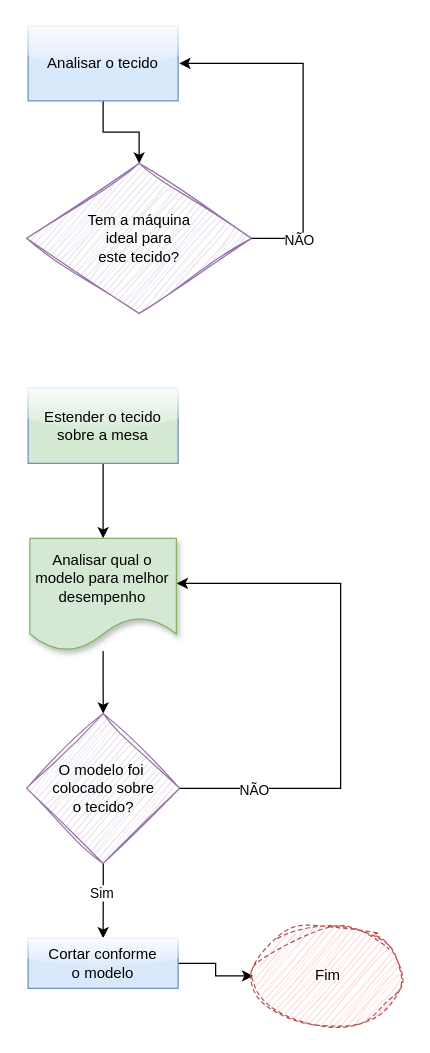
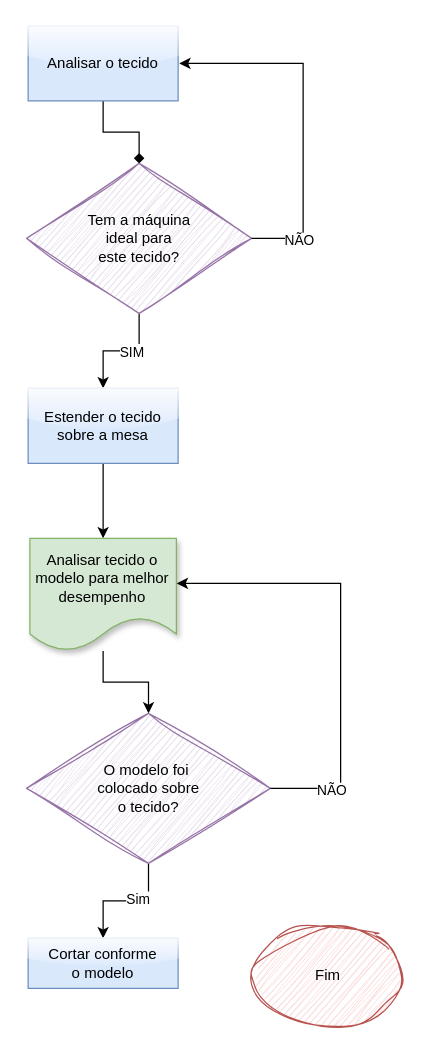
- <mxCell id="2" value="" style="edgeStyle=orthogonalEdgeStyle;rounded=0;orthogonalLoop=1;jettySize=auto;html=1;" edge="1" parent="1" source="3" target="6"><mxGeometry relative="1" as="geometry" /></mxCell>
+ <mxCell id="2" value="" style="edgeStyle=orthogonalEdgeStyle;rounded=0;orthogonalLoop=1;jettySize=auto;html=1;endArrow=diamond;" edge="1" parent="1" source="3" target="6"><mxGeometry relative="1" as="geometry" /></mxCell>
+ <mxCell id="4" value="" style="edgeStyle=orthogonalEdgeStyle;rounded=0;orthogonalLoop=1;jettySize=auto;html=1;" edge="1" parent="1" source="6" target="10"><mxGeometry relative="1" as="geometry" /></mxCell>
+ <mxCell id="5" value="SIM" style="edgeLabel;html=1;align=center;verticalAlign=middle;resizable=0;points=[];" vertex="1" connectable="0" parent="4"><mxGeometry x="-0.199" relative="1" as="geometry"><mxPoint as="offset" /></mxGeometry></mxCell>
- <mxCell id="10" value="Estender o tecido&lt;div&gt;sobre a mesa&lt;/div&gt;" style="rounded=0;whiteSpace=wrap;html=1;fillColor=#d5e8d4;strokeColor=#6c8ebf;glass=1;" vertex="1" parent="1"><mxGeometry x="22" y="310" width="120" height="60" as="geometry" /></mxCell>
+ <mxCell id="10" value="Estender o tecido&lt;div&gt;sobre a mesa&lt;/div&gt;" style="rounded=0;whiteSpace=wrap;html=1;fillColor=#dae8fc;strokeColor=#6c8ebf;glass=1;" vertex="1" parent="1"><mxGeometry x="22" y="310" width="120" height="60" as="geometry" /></mxCell>
- <mxCell id="12" value="Analisar qual o&lt;div&gt;modelo para melhor&lt;/div&gt;&lt;div&gt;desempenho&lt;/div&gt;" style="shape=document;whiteSpace=wrap;html=1;boundedLbl=1;fillColor=#d5e8d4;strokeColor=#82b366;shadow=1;" vertex="1" parent="1"><mxGeometry x="23.41" y="430" width="117.19" height="90" as="geometry" /></mxCell>
+ <mxCell id="12" value="Analisar tecido o&lt;div&gt;modelo para melhor&lt;/div&gt;&lt;div&gt;desempenho&lt;/div&gt;" style="shape=document;whiteSpace=wrap;html=1;boundedLbl=1;fillColor=#d5e8d4;strokeColor=#82b366;shadow=1;" vertex="1" parent="1"><mxGeometry x="23.41" y="430" width="117.19" height="90" as="geometry" /></mxCell>
- <mxCell id="15" value="O modelo foi&amp;nbsp;&lt;div&gt;colocado sobre&lt;/div&gt;&lt;div&gt;o tecido?&lt;/div&gt;" style="rhombus;whiteSpace=wrap;html=1;fillColor=#e1d5e7;strokeColor=#9673a6;sketch=1;curveFitting=1;jiggle=2;" vertex="1" parent="1"><mxGeometry x="20.75" y="570" width="122.5" height="120" as="geometry" /></mxCell>
+ <mxCell id="15" value="O modelo foi&amp;nbsp;&lt;div&gt;colocado sobre&lt;/div&gt;&lt;div&gt;o tecido?&lt;/div&gt;" style="rhombus;whiteSpace=wrap;html=1;fillColor=#e1d5e7;strokeColor=#9673a6;sketch=1;curveFitting=1;jiggle=2;" vertex="1" parent="1"><mxGeometry x="20.75" y="570" width="195" height="120" as="geometry" /></mxCell>
- <mxCell id="16" value="" style="edgeStyle=orthogonalEdgeStyle;rounded=0;orthogonalLoop=1;jettySize=auto;html=1;" edge="1" parent="1" source="17" target="20"><mxGeometry relative="1" as="geometry" /></mxCell>
- <mxCell id="20" value="Fim" style="ellipse;whiteSpace=wrap;html=1;fillColor=#f8cecc;strokeColor=#b85450;sketch=1;curveFitting=1;jiggle=2;dashed=1;" vertex="1" parent="1"><mxGeometry x="202" y="740" width="120" height="80" as="geometry" /></mxCell>
+ <mxCell id="20" value="Fim" style="ellipse;whiteSpace=wrap;html=1;fillColor=#f8cecc;strokeColor=#b85450;sketch=1;curveFitting=1;jiggle=2;" vertex="1" parent="1"><mxGeometry x="202" y="740" width="120" height="80" as="geometry" /></mxCell>
